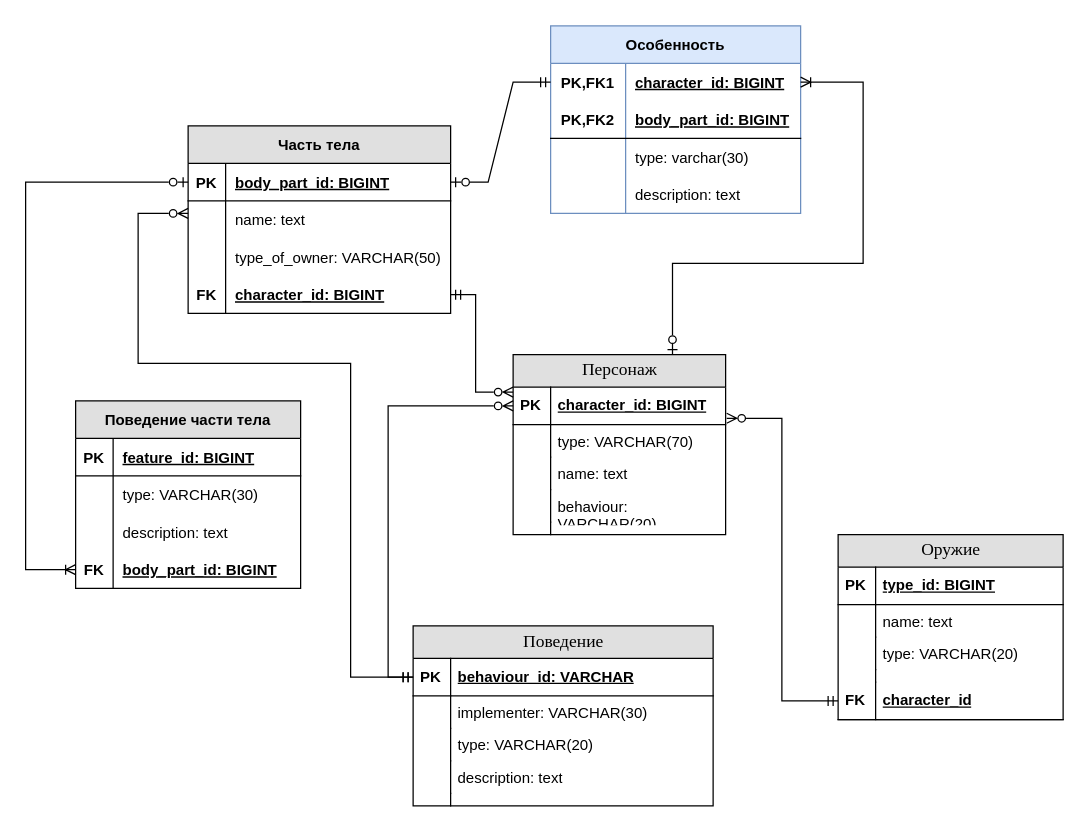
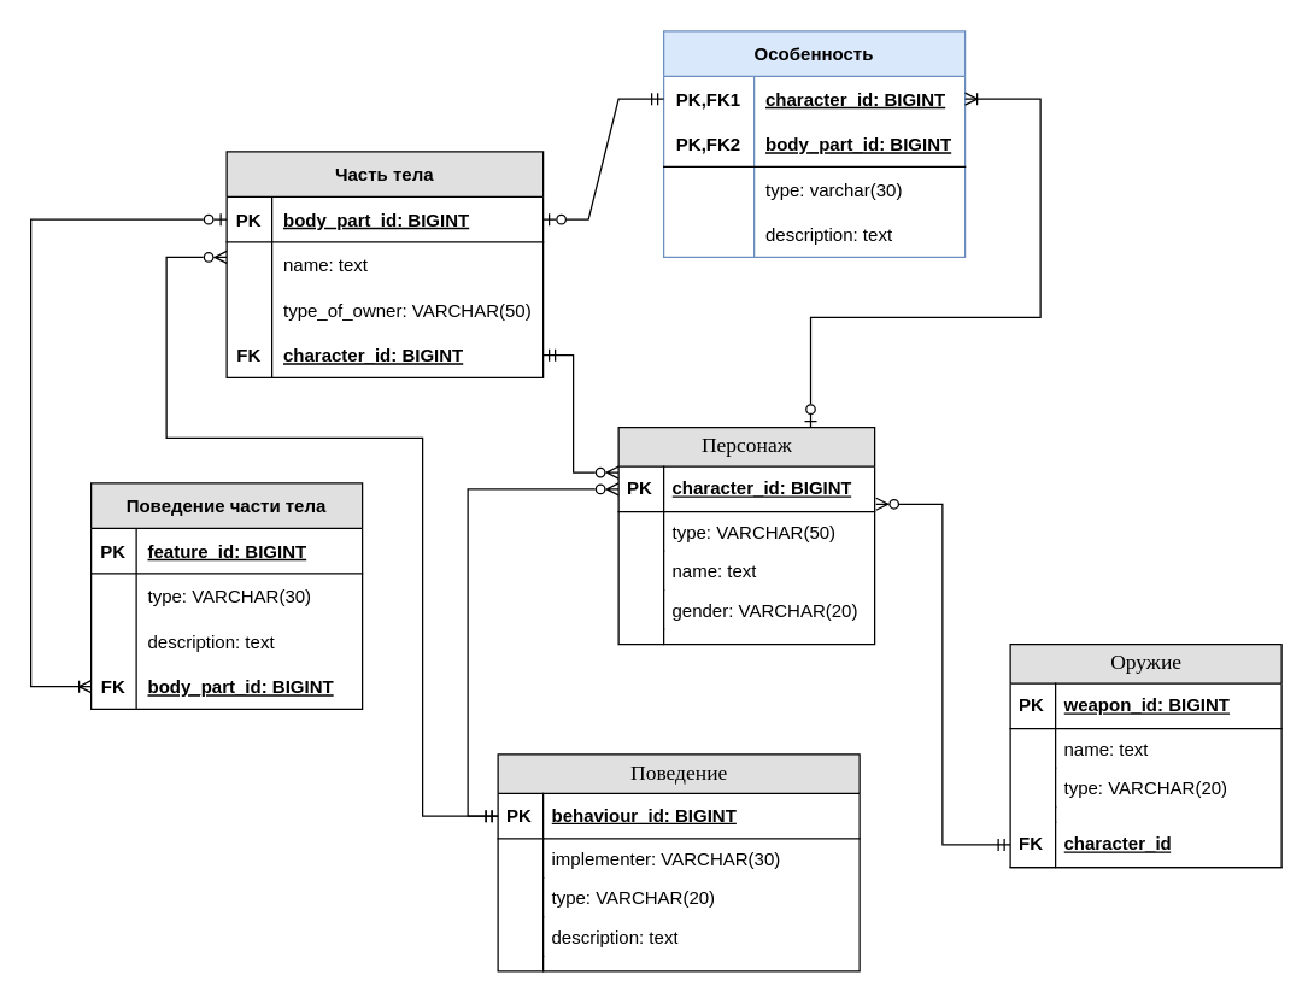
- <mxCell id="5" value="type: VARCHAR(70)" style="shape=partialRectangle;top=0;left=0;right=0;bottom=0;html=1;align=left;verticalAlign=top;fillColor=none;spacingLeft=34;spacingRight=4;whiteSpace=wrap;overflow=hidden;rotatable=0;points=[[0,0.5],[1,0.5]];portConstraint=eastwest;dropTarget=0;" parent="2" vertex="1"><mxGeometry y="56" width="170" height="26" as="geometry" /></mxCell>
+ <mxCell id="5" value="type: VARCHAR(50)" style="shape=partialRectangle;top=0;left=0;right=0;bottom=0;html=1;align=left;verticalAlign=top;fillColor=none;spacingLeft=34;spacingRight=4;whiteSpace=wrap;overflow=hidden;rotatable=0;points=[[0,0.5],[1,0.5]];portConstraint=eastwest;dropTarget=0;" parent="2" vertex="1"><mxGeometry y="56" width="170" height="26" as="geometry" /></mxCell>
- <mxCell id="9" value="behaviour: VARCHAR(20)" style="shape=partialRectangle;top=0;left=0;right=0;bottom=0;html=1;align=left;verticalAlign=top;fillColor=none;spacingLeft=34;spacingRight=4;whiteSpace=wrap;overflow=hidden;rotatable=0;points=[[0,0.5],[1,0.5]];portConstraint=eastwest;dropTarget=0;" parent="2" vertex="1"><mxGeometry y="108" width="170" height="26" as="geometry" /></mxCell>
+ <mxCell id="9" value="gender: VARCHAR(20)" style="shape=partialRectangle;top=0;left=0;right=0;bottom=0;html=1;align=left;verticalAlign=top;fillColor=none;spacingLeft=34;spacingRight=4;whiteSpace=wrap;overflow=hidden;rotatable=0;points=[[0,0.5],[1,0.5]];portConstraint=eastwest;dropTarget=0;" parent="2" vertex="1"><mxGeometry y="108" width="170" height="26" as="geometry" /></mxCell>
- <mxCell id="27" value="type_id: BIGINT" style="shape=partialRectangle;top=0;left=0;right=0;bottom=1;html=1;align=left;verticalAlign=middle;fillColor=none;spacingLeft=34;spacingRight=4;whiteSpace=wrap;overflow=hidden;rotatable=0;points=[[0,0.5],[1,0.5]];portConstraint=eastwest;dropTarget=0;fontStyle=5;" parent="26" vertex="1"><mxGeometry y="26" width="180" height="30" as="geometry" /></mxCell>
+ <mxCell id="27" value="weapon_id: BIGINT" style="shape=partialRectangle;top=0;left=0;right=0;bottom=1;html=1;align=left;verticalAlign=middle;fillColor=none;spacingLeft=34;spacingRight=4;whiteSpace=wrap;overflow=hidden;rotatable=0;points=[[0,0.5],[1,0.5]];portConstraint=eastwest;dropTarget=0;fontStyle=5;" parent="26" vertex="1"><mxGeometry y="26" width="180" height="30" as="geometry" /></mxCell>
- <mxCell id="14" value="behaviour_id: VARCHAR" style="shape=partialRectangle;top=0;left=0;right=0;bottom=1;html=1;align=left;verticalAlign=middle;fillColor=none;spacingLeft=34;spacingRight=4;whiteSpace=wrap;overflow=hidden;rotatable=0;points=[[0,0.5],[1,0.5]];portConstraint=eastwest;dropTarget=0;fontStyle=5;" parent="13" vertex="1"><mxGeometry y="26" width="240" height="30" as="geometry" /></mxCell>
+ <mxCell id="14" value="behaviour_id: BIGINT" style="shape=partialRectangle;top=0;left=0;right=0;bottom=1;html=1;align=left;verticalAlign=middle;fillColor=none;spacingLeft=34;spacingRight=4;whiteSpace=wrap;overflow=hidden;rotatable=0;points=[[0,0.5],[1,0.5]];portConstraint=eastwest;dropTarget=0;fontStyle=5;" parent="13" vertex="1"><mxGeometry y="26" width="240" height="30" as="geometry" /></mxCell>
